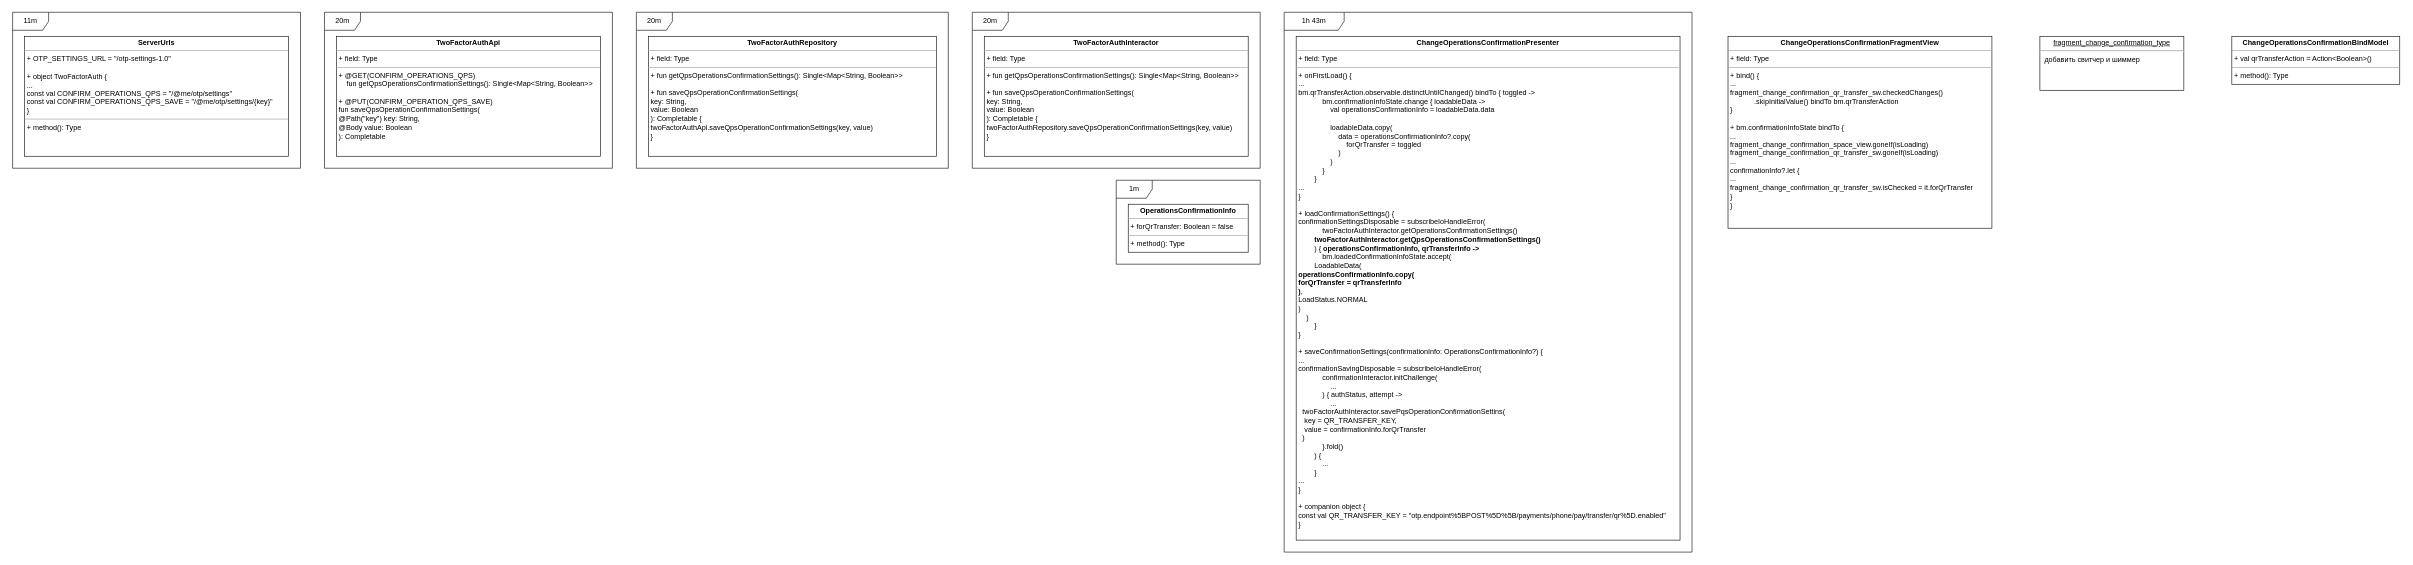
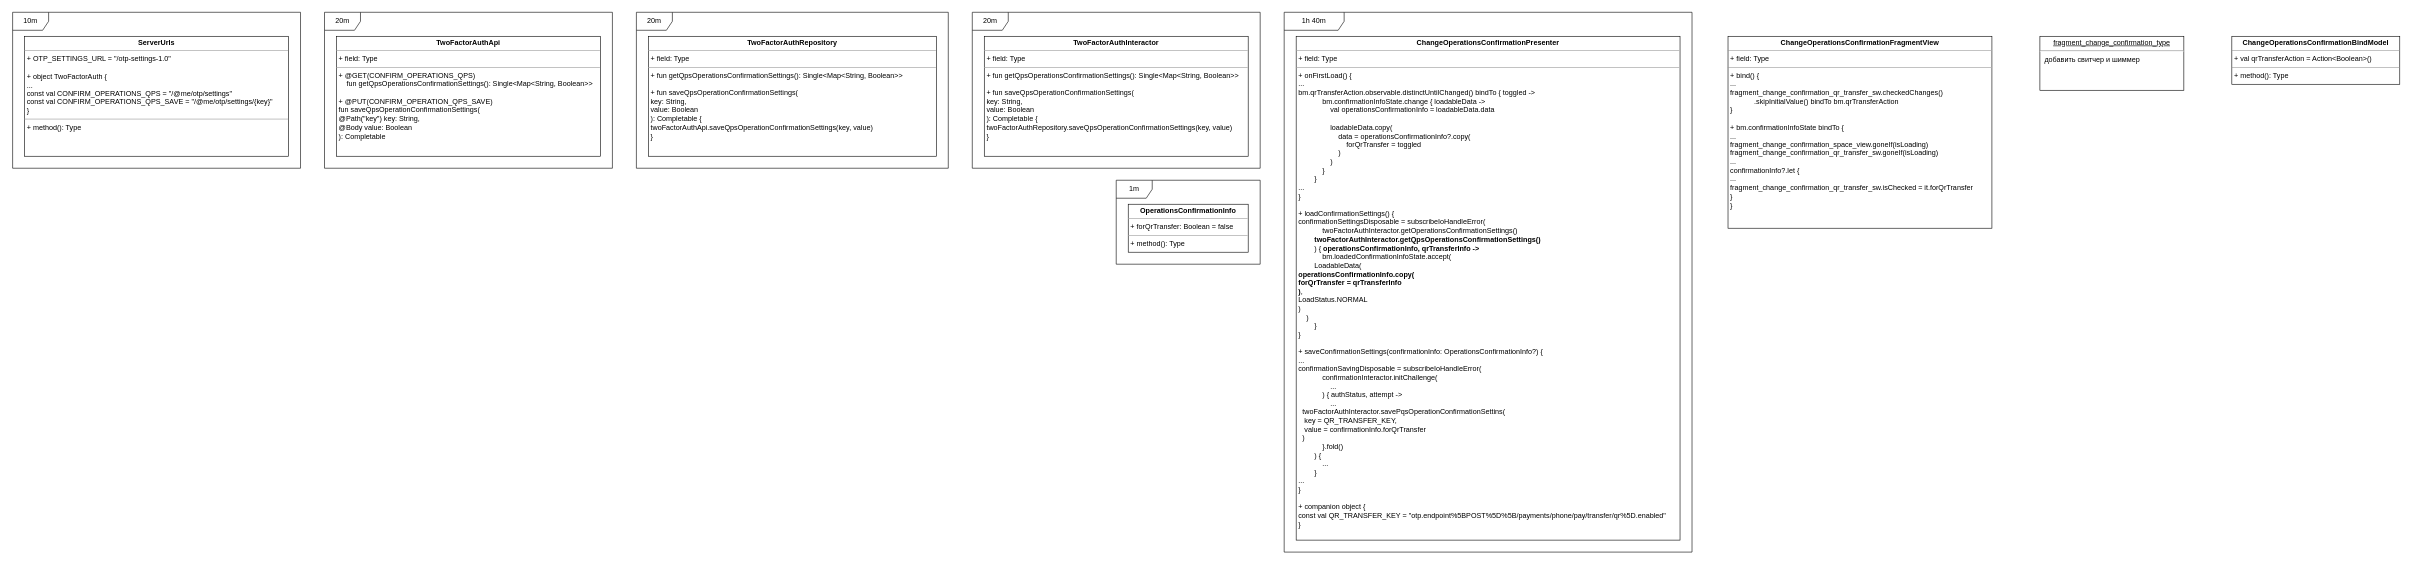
- <mxCell id="11" value="11m" style="shape=umlFrame;whiteSpace=wrap;html=1;" vertex="1" parent="1"><mxGeometry x="20" width="480" height="260" as="geometry" y="20" /></mxCell>
+ <mxCell id="11" value="10m" style="shape=umlFrame;whiteSpace=wrap;html=1;" vertex="1" parent="1"><mxGeometry x="20" width="480" height="260" as="geometry" y="20" /></mxCell>
- <mxCell id="16" value="1h 43m" style="shape=umlFrame;whiteSpace=wrap;html=1;width=100;height=30;" vertex="1" parent="1"><mxGeometry x="2140" width="680" height="900" as="geometry" y="20" /></mxCell>
+ <mxCell id="16" value="1h 40m" style="shape=umlFrame;whiteSpace=wrap;html=1;width=100;height=30;" vertex="1" parent="1"><mxGeometry x="2140" width="680" height="900" as="geometry" y="20" /></mxCell>
